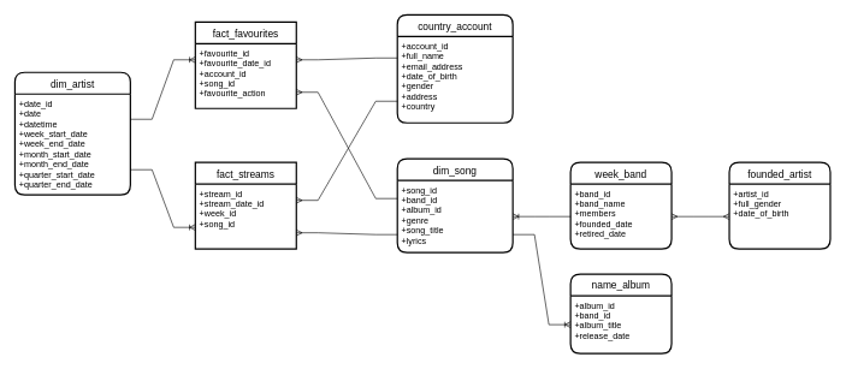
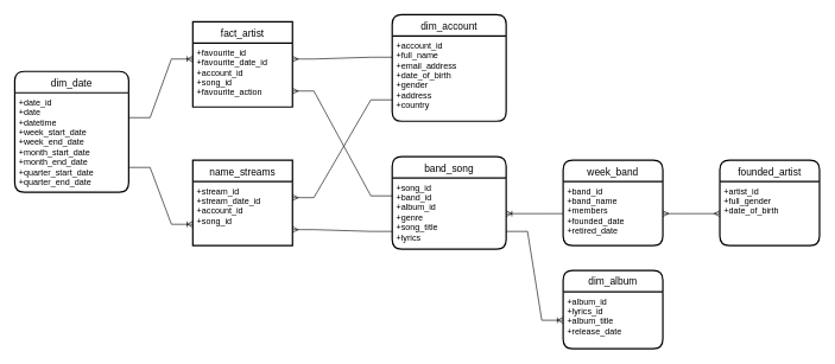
- <mxCell id="2" value="country_account" style="swimlane;childLayout=stackLayout;horizontal=1;startSize=30;horizontalStack=0;rounded=1;fontSize=14;fontStyle=0;strokeWidth=2;resizeParent=0;resizeLast=1;shadow=0;dashed=0;align=center;" parent="1" vertex="1"><mxGeometry x="550" y="20" width="160" height="150" as="geometry" /></mxCell>
+ <mxCell id="2" value="dim_account" style="swimlane;childLayout=stackLayout;horizontal=1;startSize=30;horizontalStack=0;rounded=1;fontSize=14;fontStyle=0;strokeWidth=2;resizeParent=0;resizeLast=1;shadow=0;dashed=0;align=center;" parent="1" vertex="1"><mxGeometry x="550" y="20" width="160" height="150" as="geometry" /></mxCell>
- <mxCell id="15" value="fact_favourites" style="swimlane;childLayout=stackLayout;horizontal=1;startSize=30;horizontalStack=0;rounded=1;fontSize=14;fontStyle=0;strokeWidth=2;resizeParent=0;resizeLast=1;shadow=0;dashed=0;align=center;arcSize=0;" parent="1" vertex="1"><mxGeometry x="270" y="30" width="140" height="120" as="geometry" /></mxCell>
+ <mxCell id="15" value="fact_artist" style="swimlane;childLayout=stackLayout;horizontal=1;startSize=30;horizontalStack=0;rounded=1;fontSize=14;fontStyle=0;strokeWidth=2;resizeParent=0;resizeLast=1;shadow=0;dashed=0;align=center;arcSize=0;" parent="1" vertex="1"><mxGeometry x="270" y="30" width="140" height="120" as="geometry" /></mxCell>
- <mxCell id="23" value="dim_artist" style="swimlane;childLayout=stackLayout;horizontal=1;startSize=30;horizontalStack=0;rounded=1;fontSize=14;fontStyle=0;strokeWidth=2;resizeParent=0;resizeLast=1;shadow=0;dashed=0;align=center;" vertex="1" parent="1"><mxGeometry x="20" y="100" width="160" height="170" as="geometry" /></mxCell>
+ <mxCell id="23" value="dim_date" style="swimlane;childLayout=stackLayout;horizontal=1;startSize=30;horizontalStack=0;rounded=1;fontSize=14;fontStyle=0;strokeWidth=2;resizeParent=0;resizeLast=1;shadow=0;dashed=0;align=center;" vertex="1" parent="1"><mxGeometry x="20" y="100" width="160" height="170" as="geometry" /></mxCell>
- <mxCell id="4" value="dim_song" style="swimlane;childLayout=stackLayout;horizontal=1;startSize=30;horizontalStack=0;rounded=1;fontSize=14;fontStyle=0;strokeWidth=2;resizeParent=0;resizeLast=1;shadow=0;dashed=0;align=center;" parent="1" vertex="1"><mxGeometry x="550" y="220" width="160" height="130" as="geometry" /></mxCell>
+ <mxCell id="4" value="band_song" style="swimlane;childLayout=stackLayout;horizontal=1;startSize=30;horizontalStack=0;rounded=1;fontSize=14;fontStyle=0;strokeWidth=2;resizeParent=0;resizeLast=1;shadow=0;dashed=0;align=center;" parent="1" vertex="1"><mxGeometry x="550" y="220" width="160" height="130" as="geometry" /></mxCell>
- <mxCell id="17" value="fact_streams" style="swimlane;childLayout=stackLayout;horizontal=1;startSize=30;horizontalStack=0;rounded=1;fontSize=14;fontStyle=0;strokeWidth=2;resizeParent=0;resizeLast=1;shadow=0;dashed=0;align=center;arcSize=0;" parent="1" vertex="1"><mxGeometry x="270" y="225" width="140" height="120" as="geometry" /></mxCell>
+ <mxCell id="17" value="name_streams" style="swimlane;childLayout=stackLayout;horizontal=1;startSize=30;horizontalStack=0;rounded=1;fontSize=14;fontStyle=0;strokeWidth=2;resizeParent=0;resizeLast=1;shadow=0;dashed=0;align=center;arcSize=0;" parent="1" vertex="1"><mxGeometry x="270" y="225" width="140" height="120" as="geometry" /></mxCell>
- <mxCell id="18" value="+stream_id&#10;+stream_date_id&#10;+week_id&#10;+song_id&#10;" style="align=left;strokeColor=none;fillColor=none;spacingLeft=4;fontSize=12;verticalAlign=top;resizable=0;rotatable=0;part=1;" parent="17" vertex="1"><mxGeometry y="30" width="140" height="90" as="geometry" /></mxCell>
+ <mxCell id="18" value="+stream_id&#10;+stream_date_id&#10;+account_id&#10;+song_id&#10;" style="align=left;strokeColor=none;fillColor=none;spacingLeft=4;fontSize=12;verticalAlign=top;resizable=0;rotatable=0;part=1;" parent="17" vertex="1"><mxGeometry y="30" width="140" height="90" as="geometry" /></mxCell>
- <mxCell id="9" value="name_album" style="swimlane;childLayout=stackLayout;horizontal=1;startSize=30;horizontalStack=0;rounded=1;fontSize=14;fontStyle=0;strokeWidth=2;resizeParent=0;resizeLast=1;shadow=0;dashed=0;align=center;" parent="1" vertex="1"><mxGeometry x="790" y="380" width="140" height="110" as="geometry" /></mxCell>
+ <mxCell id="9" value="dim_album" style="swimlane;childLayout=stackLayout;horizontal=1;startSize=30;horizontalStack=0;rounded=1;fontSize=14;fontStyle=0;strokeWidth=2;resizeParent=0;resizeLast=1;shadow=0;dashed=0;align=center;" parent="1" vertex="1"><mxGeometry x="790" y="380" width="140" height="110" as="geometry" /></mxCell>
- <mxCell id="10" value="+album_id&#10;+band_id&#10;+album_title&#10;+release_date&#10;" style="align=left;strokeColor=none;fillColor=none;spacingLeft=4;fontSize=12;verticalAlign=top;resizable=0;rotatable=0;part=1;" parent="9" vertex="1"><mxGeometry y="30" width="140" height="80" as="geometry" /></mxCell>
+ <mxCell id="10" value="+album_id&#10;+lyrics_id&#10;+album_title&#10;+release_date&#10;" style="align=left;strokeColor=none;fillColor=none;spacingLeft=4;fontSize=12;verticalAlign=top;resizable=0;rotatable=0;part=1;" parent="9" vertex="1"><mxGeometry y="30" width="140" height="80" as="geometry" /></mxCell>
